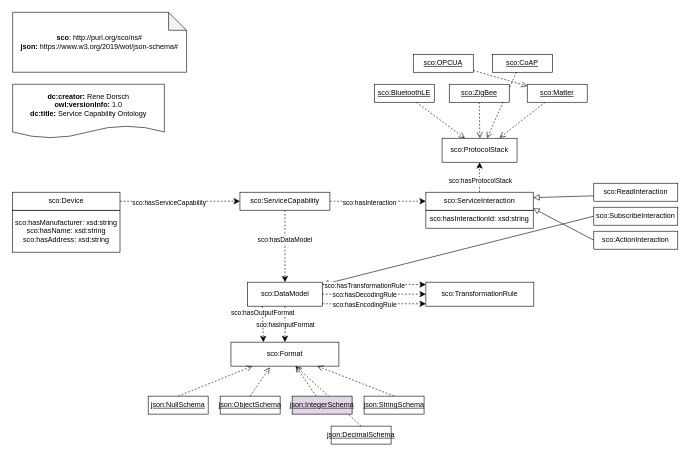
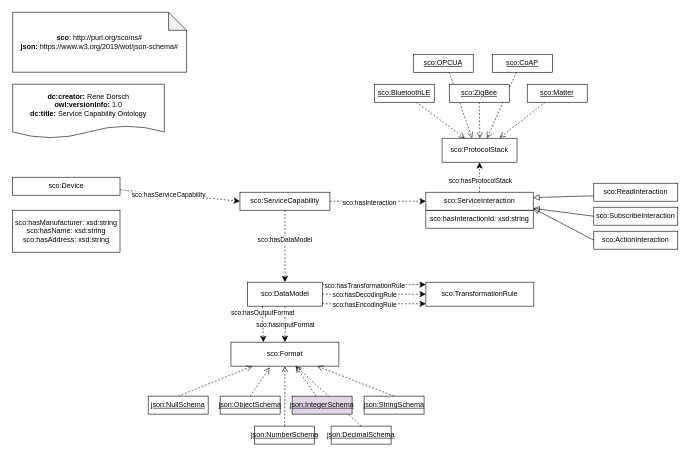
- <mxCell id="53" value="" style="endArrow=open;html=1;fontColor=#000099;endFill=0;dashed=1;endSize=8;rounded=0;" edge="1" parent="1" source="50" target="59"><mxGeometry width="50" height="50" relative="1" as="geometry"><mxPoint x="734" y="180" as="sourcePoint" /><mxPoint x="796" y="240" as="targetPoint" /></mxGeometry></mxCell>
+ <mxCell id="53" value="" style="endArrow=open;html=1;fontColor=#000099;endFill=0;dashed=1;endSize=8;rounded=0;" edge="1" parent="1" source="50" target="19"><mxGeometry width="50" height="50" relative="1" as="geometry"><mxPoint x="734" y="180" as="sourcePoint" /><mxPoint x="796" y="240" as="targetPoint" /></mxGeometry></mxCell>
- <mxCell id="6" value="sco:Device" style="rounded=0;whiteSpace=wrap;html=1;snapToPoint=1;points=[[0.1,0],[0.2,0],[0.3,0],[0.4,0],[0.5,0],[0.6,0],[0.7,0],[0.8,0],[0.9,0],[0,0.1],[0,0.3],[0,0.5],[0,0.7],[0,0.9],[0.1,1],[0.2,1],[0.3,1],[0.4,1],[0.5,1],[0.6,1],[0.7,1],[0.8,1],[0.9,1],[1,0.1],[1,0.3],[1,0.5],[1,0.7],[1,0.9]];" vertex="1" parent="1"><mxGeometry x="20" y="320" width="179" height="30" as="geometry" /></mxCell>
+ <mxCell id="6" value="sco:Device" style="rounded=0;whiteSpace=wrap;html=1;snapToPoint=1;points=[[0.1,0],[0.2,0],[0.3,0],[0.4,0],[0.5,0],[0.6,0],[0.7,0],[0.8,0],[0.9,0],[0,0.1],[0,0.3],[0,0.5],[0,0.7],[0,0.9],[0.1,1],[0.2,1],[0.3,1],[0.4,1],[0.5,1],[0.6,1],[0.7,1],[0.8,1],[0.9,1],[1,0.1],[1,0.3],[1,0.5],[1,0.7],[1,0.9]];" vertex="1" parent="1"><mxGeometry x="20" y="295" width="179" height="30" as="geometry" /></mxCell>
- <mxCell id="24" value="" style="endArrow=block;html=1;fontColor=#000099;endFill=0;endSize=8;arcSize=0;rounded=0;exitX=0;exitY=0.5;exitDx=0;exitDy=0;" edge="1" parent="1" source="22" target="10"><mxGeometry width="50" height="50" relative="1" as="geometry"><mxPoint x="999" y="336" as="sourcePoint" /><mxPoint x="889" y="335" as="targetPoint" /></mxGeometry></mxCell>
+ <mxCell id="24" value="" style="endArrow=block;html=1;fontColor=#000099;endFill=0;endSize=8;arcSize=0;rounded=0;exitX=0;exitY=0.5;exitDx=0;exitDy=0;" edge="1" parent="1" source="22" target="8"><mxGeometry width="50" height="50" relative="1" as="geometry"><mxPoint x="999" y="336" as="sourcePoint" /><mxPoint x="889" y="335" as="targetPoint" /></mxGeometry></mxCell>
+ <mxCell id="41" value="" style="endArrow=open;html=1;fontColor=#000099;endFill=0;dashed=1;endSize=8;exitX=0.5;exitY=0;exitDx=0;exitDy=0;rounded=0;entryX=0.5;entryY=1;entryDx=0;entryDy=0;" edge="1" parent="1" source="39" target="21"><mxGeometry width="50" height="50" relative="1" as="geometry"><mxPoint x="372" y="720" as="sourcePoint" /><mxPoint x="448" y="620" as="targetPoint" /></mxGeometry></mxCell>
+ <mxCell id="39" value="&lt;u&gt;json:NumberSchema&lt;/u&gt;" style="rounded=0;whiteSpace=wrap;html=1;snapToPoint=1;points=[[0.1,0],[0.2,0],[0.3,0],[0.4,0],[0.5,0],[0.6,0],[0.7,0],[0.8,0],[0.9,0],[0,0.1],[0,0.3],[0,0.5],[0,0.7],[0,0.9],[0.1,1],[0.2,1],[0.3,1],[0.4,1],[0.5,1],[0.6,1],[0.7,1],[0.8,1],[0.9,1],[1,0.1],[1,0.3],[1,0.5],[1,0.7],[1,0.9]];" vertex="1" parent="1"><mxGeometry x="423.5" y="710" width="100" height="30" as="geometry" /></mxCell>
